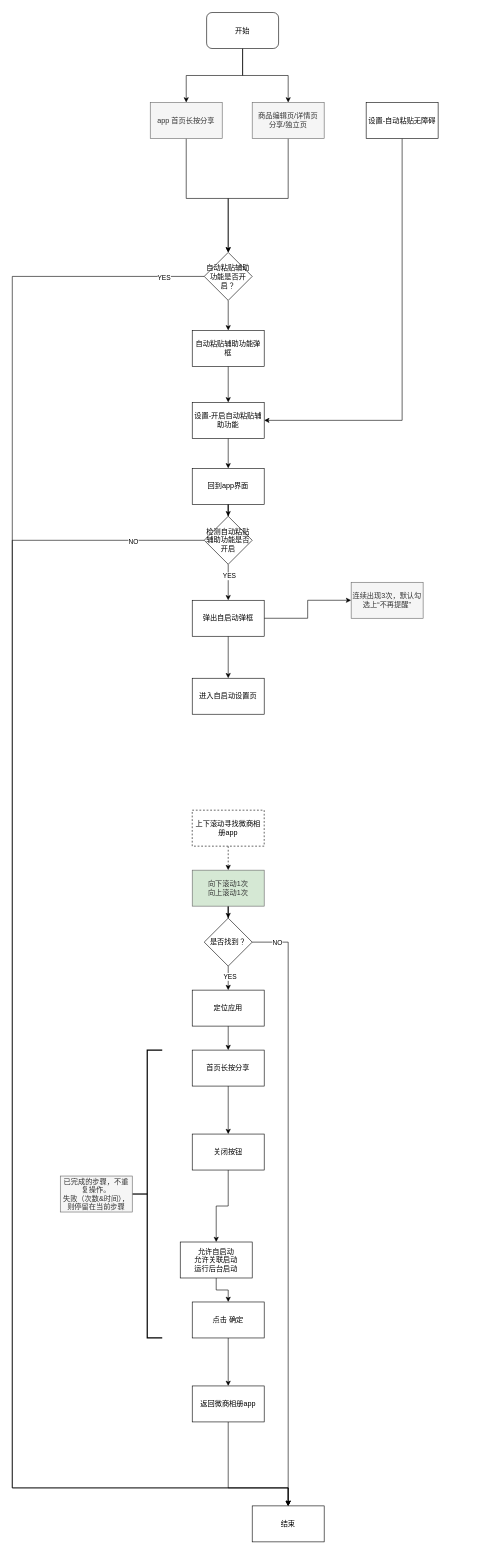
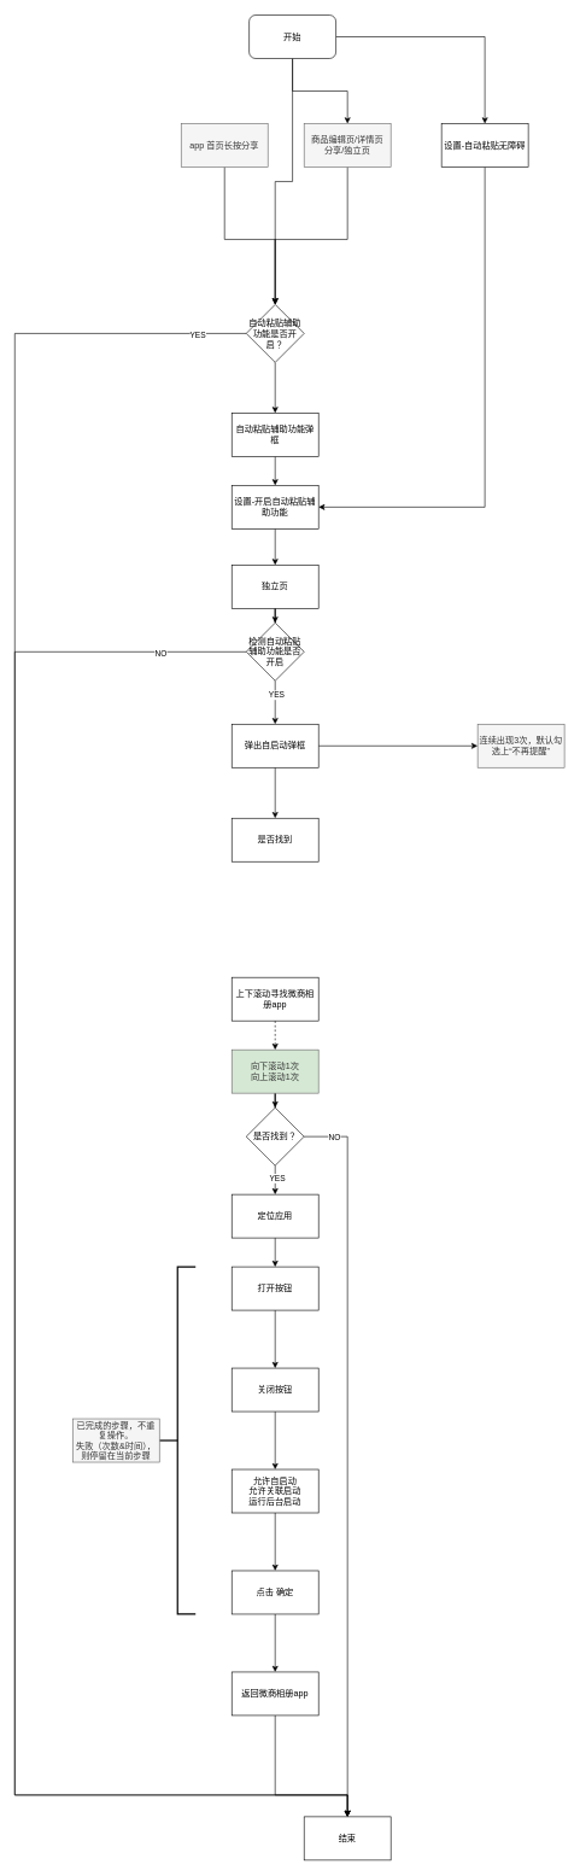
+ <mxCell id="4" style="edgeStyle=orthogonalEdgeStyle;rounded=0;orthogonalLoop=1;jettySize=auto;html=1;" edge="1" parent="1" source="5" target="53"><mxGeometry relative="1" as="geometry" /></mxCell>
- <mxCell id="3" style="edgeStyle=orthogonalEdgeStyle;rounded=0;orthogonalLoop=1;jettySize=auto;html=1;exitX=0.5;exitY=1;exitDx=0;exitDy=0;" edge="1" parent="1" source="5" target="9"><mxGeometry relative="1" as="geometry" /></mxCell>
+ <mxCell id="3" style="edgeStyle=orthogonalEdgeStyle;rounded=0;orthogonalLoop=1;jettySize=auto;html=1;exitX=0.5;exitY=1;exitDx=0;exitDy=0;" edge="1" parent="1" source="5" target="13"><mxGeometry relative="1" as="geometry" /></mxCell>
- <mxCell id="55" value="自动粘贴辅助功能弹框" style="whiteSpace=wrap;html=1;" vertex="1" parent="1"><mxGeometry x="320" y="550" width="120" height="60" as="geometry" /></mxCell>
+ <mxCell id="55" value="自动粘贴辅助功能弹框" style="whiteSpace=wrap;html=1;" vertex="1" parent="1"><mxGeometry x="320" y="570" width="120" height="60" as="geometry" /></mxCell>
- <mxCell id="18" value="回到app界面" style="whiteSpace=wrap;html=1;" vertex="1" parent="1"><mxGeometry x="320" y="780" width="120" height="60" as="geometry" /></mxCell>
+ <mxCell id="18" value="独立页" style="whiteSpace=wrap;html=1;" vertex="1" parent="1"><mxGeometry x="320" y="780" width="120" height="60" as="geometry" /></mxCell>
- <mxCell id="51" value="连续出现3次，默认勾选上“不再提醒”" style="whiteSpace=wrap;html=1;fillColor=#f5f5f5;strokeColor=#666666;fontColor=#333333;" vertex="1" parent="1"><mxGeometry x="585" y="970" width="120" height="60" as="geometry" /></mxCell>
+ <mxCell id="51" value="连续出现3次，默认勾选上“不再提醒”" style="whiteSpace=wrap;html=1;fillColor=#f5f5f5;strokeColor=#666666;fontColor=#333333;" vertex="1" parent="1"><mxGeometry x="660" y="1000" width="120" height="60" as="geometry" /></mxCell>
- <mxCell id="27" value="进入自启动设置页" style="whiteSpace=wrap;html=1;" vertex="1" parent="1"><mxGeometry x="320" y="1130" width="120" height="60" as="geometry" /></mxCell>
+ <mxCell id="27" value="是否找到" style="whiteSpace=wrap;html=1;" vertex="1" parent="1"><mxGeometry x="320" y="1130" width="120" height="60" as="geometry" /></mxCell>
- <mxCell id="29" value="上下滚动寻找微商相册app" style="whiteSpace=wrap;html=1;dashed=1;" vertex="1" parent="1"><mxGeometry x="320" y="1350" width="120" height="60" as="geometry" /></mxCell>
+ <mxCell id="29" value="上下滚动寻找微商相册app" style="whiteSpace=wrap;html=1;" vertex="1" parent="1"><mxGeometry x="320" y="1350" width="120" height="60" as="geometry" /></mxCell>
- <mxCell id="38" value="首页长按分享" style="whiteSpace=wrap;html=1;" vertex="1" parent="1"><mxGeometry x="320" y="1750" width="120" height="60" as="geometry" /></mxCell>
+ <mxCell id="38" value="打开按钮" style="whiteSpace=wrap;html=1;" vertex="1" parent="1"><mxGeometry x="320" y="1750" width="120" height="60" as="geometry" /></mxCell>
- <mxCell id="42" value="允许自启动&lt;br&gt;允许关联启动&lt;br&gt;运行后台启动" style="whiteSpace=wrap;html=1;" vertex="1" parent="1"><mxGeometry x="300" y="2070" width="120" height="60" as="geometry" /></mxCell>
+ <mxCell id="42" value="允许自启动&lt;br&gt;允许关联启动&lt;br&gt;运行后台启动" style="whiteSpace=wrap;html=1;" vertex="1" parent="1"><mxGeometry x="320" y="2030" width="120" height="60" as="geometry" /></mxCell>
